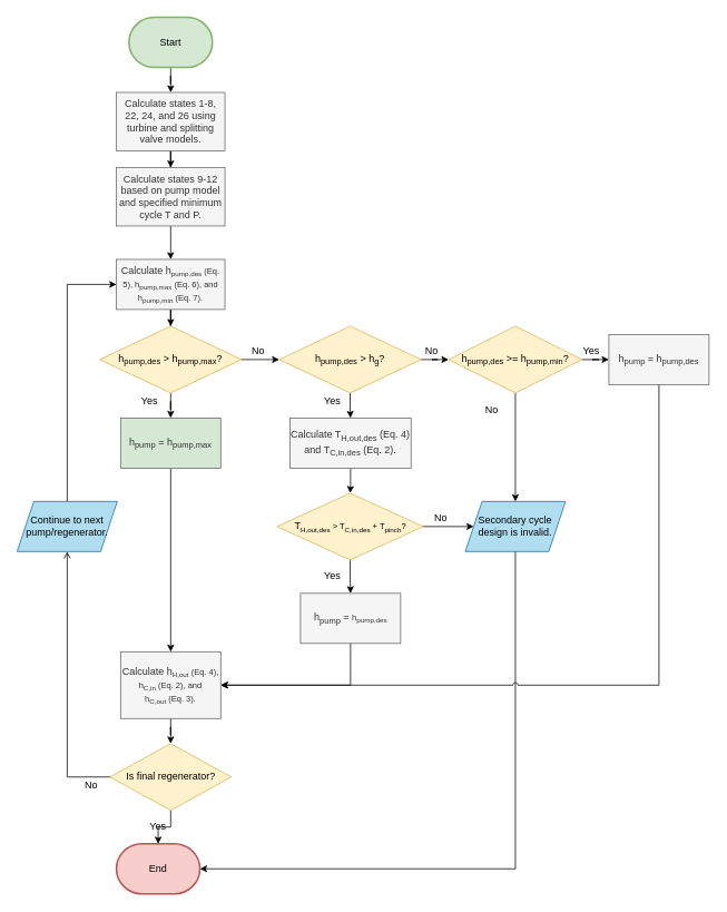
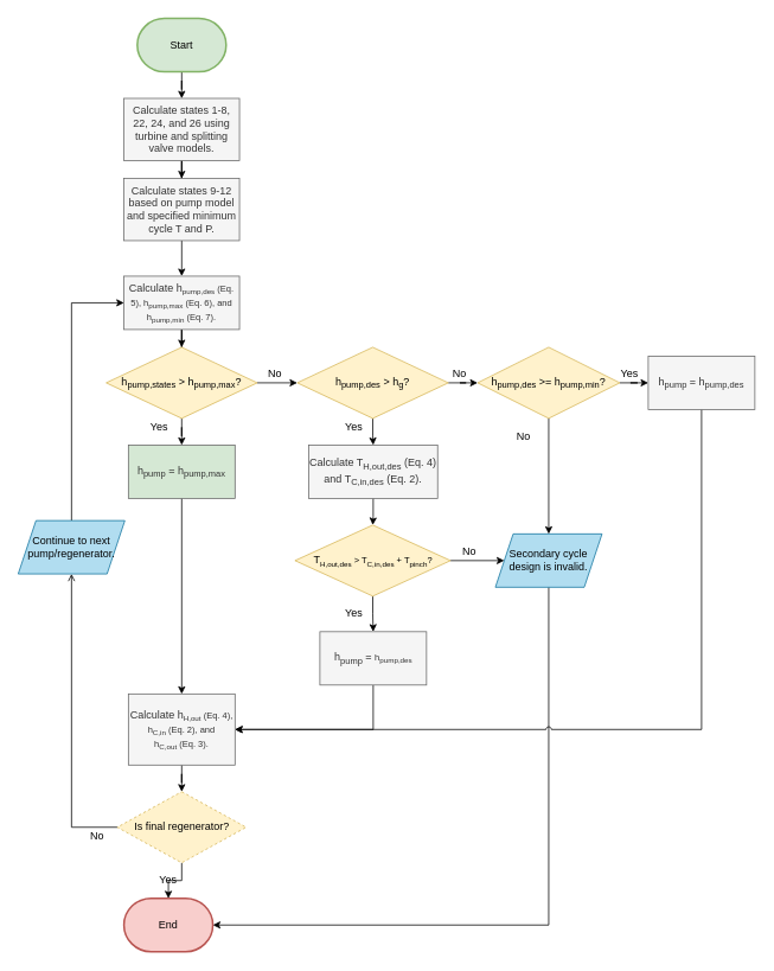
- <mxCell id="10" value="h&lt;sub&gt;pump,des&lt;/sub&gt;&amp;nbsp;&amp;gt; h&lt;sub&gt;pump,max&lt;/sub&gt;?" style="rhombus;whiteSpace=wrap;html=1;fillColor=#fff2cc;strokeColor=#d6b656;" vertex="1" parent="1"><mxGeometry x="119" y="390" width="170" height="80" as="geometry" /></mxCell>
+ <mxCell id="10" value="h&lt;sub&gt;pump,states&lt;/sub&gt;&amp;nbsp;&amp;gt; h&lt;sub&gt;pump,max&lt;/sub&gt;?" style="rhombus;whiteSpace=wrap;html=1;fillColor=#fff2cc;strokeColor=#d6b656;" vertex="1" parent="1"><mxGeometry x="119" y="390" width="170" height="80" as="geometry" /></mxCell>
- <mxCell id="50" value="Continue to next pump/regenerator." style="shape=parallelogram;perimeter=parallelogramPerimeter;whiteSpace=wrap;html=1;fixedSize=1;fillColor=#b1ddf0;strokeColor=#10739e;" vertex="1" parent="1"><mxGeometry x="20" y="600" width="120" height="60" as="geometry" /></mxCell>
+ <mxCell id="50" value="Continue to next pump/regenerator." style="shape=parallelogram;perimeter=parallelogramPerimeter;whiteSpace=wrap;html=1;fixedSize=1;fillColor=#b1ddf0;strokeColor=#10739e;" vertex="1" parent="1"><mxGeometry x="20" y="585" width="120" height="60" as="geometry" /></mxCell>
- <mxCell id="34" value="Is final regenerator?" style="rhombus;whiteSpace=wrap;html=1;fillColor=#fff2cc;strokeColor=#d6b656;" vertex="1" parent="1"><mxGeometry x="131.5" y="890" width="145" height="80" as="geometry" /></mxCell>
+ <mxCell id="34" value="Is final regenerator?" style="rhombus;whiteSpace=wrap;html=1;fillColor=#fff2cc;strokeColor=#d6b656;dashed=1;" vertex="1" parent="1"><mxGeometry x="131.5" y="890" width="145" height="80" as="geometry" /></mxCell>
